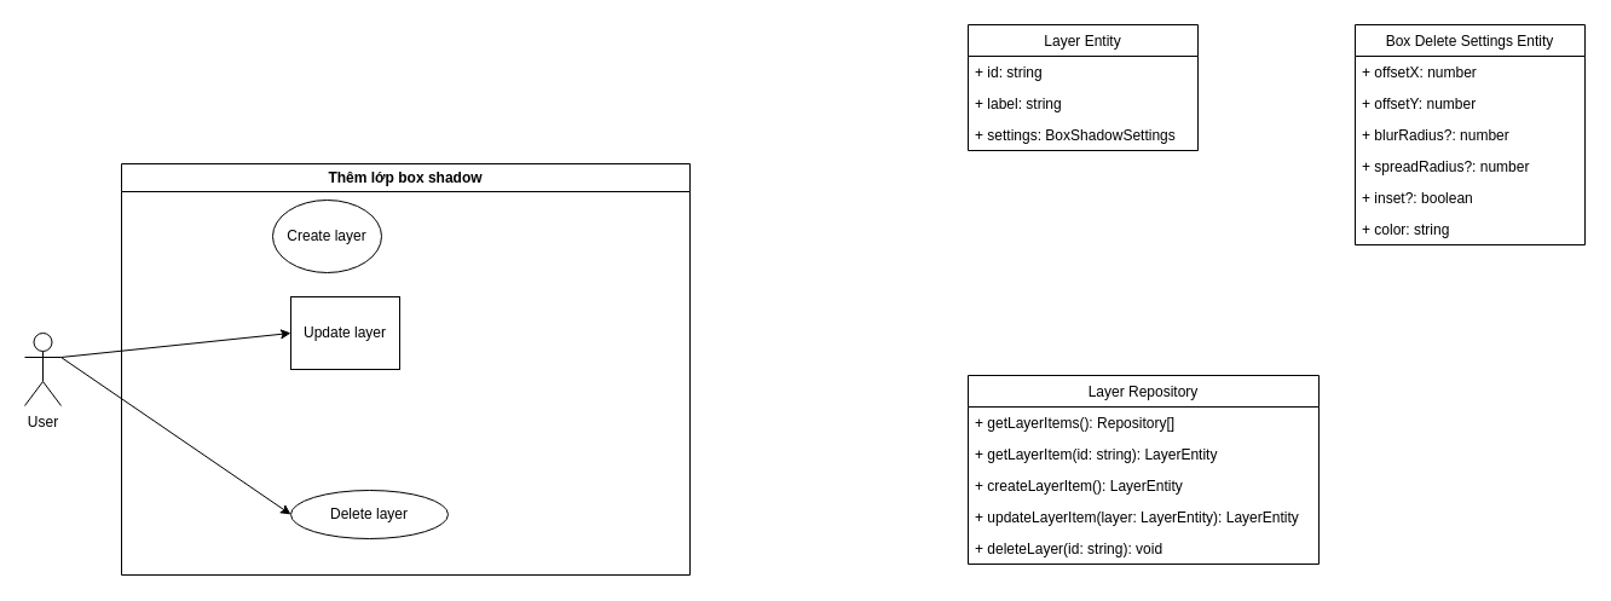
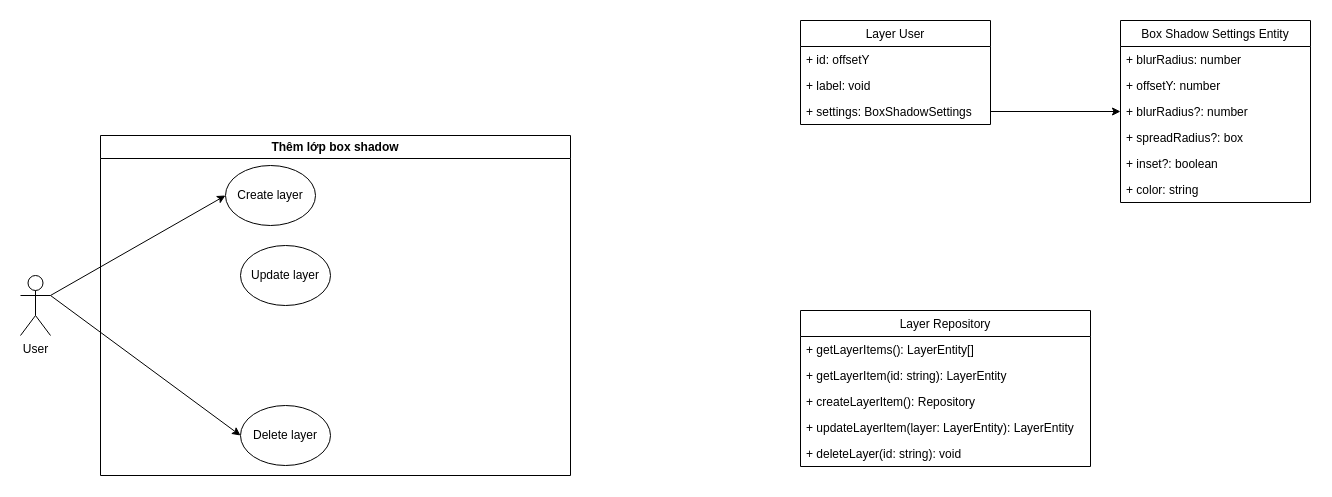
- <mxCell id="10" value="Layer Entity" style="swimlane;fontStyle=0;childLayout=stackLayout;horizontal=1;startSize=26;fillColor=none;horizontalStack=0;resizeParent=1;resizeParentMax=0;resizeLast=0;collapsible=1;marginBottom=0;" parent="1" vertex="1"><mxGeometry x="800" y="20" width="190" height="104" as="geometry" /></mxCell>
+ <mxCell id="10" value="Layer User" style="swimlane;fontStyle=0;childLayout=stackLayout;horizontal=1;startSize=26;fillColor=none;horizontalStack=0;resizeParent=1;resizeParentMax=0;resizeLast=0;collapsible=1;marginBottom=0;" parent="1" vertex="1"><mxGeometry x="800" y="20" width="190" height="104" as="geometry" /></mxCell>
- <mxCell id="14" value="Box Delete Settings Entity" style="swimlane;fontStyle=0;childLayout=stackLayout;horizontal=1;startSize=26;fillColor=none;horizontalStack=0;resizeParent=1;resizeParentMax=0;resizeLast=0;collapsible=1;marginBottom=0;" parent="1" vertex="1"><mxGeometry x="1120" y="20" width="190" height="182" as="geometry" /></mxCell>
+ <mxCell id="14" value="Box Shadow Settings Entity" style="swimlane;fontStyle=0;childLayout=stackLayout;horizontal=1;startSize=26;fillColor=none;horizontalStack=0;resizeParent=1;resizeParentMax=0;resizeLast=0;collapsible=1;marginBottom=0;" parent="1" vertex="1"><mxGeometry x="1120" y="20" width="190" height="182" as="geometry" /></mxCell>
- <mxCell id="11" value="+ id: string&#10;" style="text;strokeColor=none;fillColor=none;align=left;verticalAlign=top;spacingLeft=4;spacingRight=4;overflow=hidden;rotatable=0;points=[[0,0.5],[1,0.5]];portConstraint=eastwest;" parent="10" vertex="1"><mxGeometry y="26" width="190" height="26" as="geometry" /></mxCell>
+ <mxCell id="11" value="+ id: offsetY&#10;" style="text;strokeColor=none;fillColor=none;align=left;verticalAlign=top;spacingLeft=4;spacingRight=4;overflow=hidden;rotatable=0;points=[[0,0.5],[1,0.5]];portConstraint=eastwest;" parent="10" vertex="1"><mxGeometry y="26" width="190" height="26" as="geometry" /></mxCell>
- <mxCell id="15" value="+ offsetX: number&#10;" style="text;strokeColor=none;fillColor=none;align=left;verticalAlign=top;spacingLeft=4;spacingRight=4;overflow=hidden;rotatable=0;points=[[0,0.5],[1,0.5]];portConstraint=eastwest;" parent="14" vertex="1"><mxGeometry y="26" width="190" height="26" as="geometry" /></mxCell>
+ <mxCell id="15" value="+ blurRadius: number&#10;" style="text;strokeColor=none;fillColor=none;align=left;verticalAlign=top;spacingLeft=4;spacingRight=4;overflow=hidden;rotatable=0;points=[[0,0.5],[1,0.5]];portConstraint=eastwest;" parent="14" vertex="1"><mxGeometry y="26" width="190" height="26" as="geometry" /></mxCell>
- <mxCell id="12" value="+ label: string&#10;" style="text;strokeColor=none;fillColor=none;align=left;verticalAlign=top;spacingLeft=4;spacingRight=4;overflow=hidden;rotatable=0;points=[[0,0.5],[1,0.5]];portConstraint=eastwest;" parent="10" vertex="1"><mxGeometry y="52" width="190" height="26" as="geometry" /></mxCell>
+ <mxCell id="12" value="+ label: void&#10;" style="text;strokeColor=none;fillColor=none;align=left;verticalAlign=top;spacingLeft=4;spacingRight=4;overflow=hidden;rotatable=0;points=[[0,0.5],[1,0.5]];portConstraint=eastwest;" parent="10" vertex="1"><mxGeometry y="52" width="190" height="26" as="geometry" /></mxCell>
+ <mxCell id="27" style="edgeStyle=none;html=1;exitX=1;exitY=0.5;exitDx=0;exitDy=0;entryX=0;entryY=0.5;entryDx=0;entryDy=0;" parent="1" source="13" target="17" edge="1"><mxGeometry relative="1" as="geometry" /></mxCell>
- <mxCell id="18" value="+ spreadRadius?: number" style="text;strokeColor=none;fillColor=none;align=left;verticalAlign=top;spacingLeft=4;spacingRight=4;overflow=hidden;rotatable=0;points=[[0,0.5],[1,0.5]];portConstraint=eastwest;" parent="14" vertex="1"><mxGeometry y="104" width="190" height="26" as="geometry" /></mxCell>
+ <mxCell id="18" value="+ spreadRadius?: box" style="text;strokeColor=none;fillColor=none;align=left;verticalAlign=top;spacingLeft=4;spacingRight=4;overflow=hidden;rotatable=0;points=[[0,0.5],[1,0.5]];portConstraint=eastwest;" parent="14" vertex="1"><mxGeometry y="104" width="190" height="26" as="geometry" /></mxCell>
+ <mxCell id="2" style="edgeStyle=none;html=1;exitX=1;exitY=0.333;exitDx=0;exitDy=0;exitPerimeter=0;entryX=0;entryY=0.5;entryDx=0;entryDy=0;" parent="1" source="5" target="7" edge="1"><mxGeometry relative="1" as="geometry" /></mxCell>
- <mxCell id="8" value="Update layer" style="whiteSpace=wrap;html=1;rounded=0;" parent="6" vertex="1"><mxGeometry x="140" y="110" width="90" height="60" as="geometry" /></mxCell>
+ <mxCell id="8" value="Update layer" style="ellipse;whiteSpace=wrap;html=1;" parent="6" vertex="1"><mxGeometry x="140" y="110" width="90" height="60" as="geometry" /></mxCell>
- <mxCell id="3" style="edgeStyle=none;html=1;exitX=1;exitY=0.333;exitDx=0;exitDy=0;exitPerimeter=0;entryX=0;entryY=0.5;entryDx=0;entryDy=0;" parent="1" source="5" target="8" edge="1"><mxGeometry relative="1" as="geometry" /></mxCell>
- <mxCell id="22" value="+ getLayerItems(): Repository[]&#10;" style="text;strokeColor=none;fillColor=none;align=left;verticalAlign=top;spacingLeft=4;spacingRight=4;overflow=hidden;rotatable=0;points=[[0,0.5],[1,0.5]];portConstraint=eastwest;" parent="21" vertex="1"><mxGeometry y="26" width="290" height="26" as="geometry" /></mxCell>
+ <mxCell id="22" value="+ getLayerItems(): LayerEntity[]&#10;" style="text;strokeColor=none;fillColor=none;align=left;verticalAlign=top;spacingLeft=4;spacingRight=4;overflow=hidden;rotatable=0;points=[[0,0.5],[1,0.5]];portConstraint=eastwest;" parent="21" vertex="1"><mxGeometry y="26" width="290" height="26" as="geometry" /></mxCell>
- <mxCell id="24" value="+ createLayerItem(): LayerEntity" style="text;strokeColor=none;fillColor=none;align=left;verticalAlign=top;spacingLeft=4;spacingRight=4;overflow=hidden;rotatable=0;points=[[0,0.5],[1,0.5]];portConstraint=eastwest;" parent="21" vertex="1"><mxGeometry y="78" width="290" height="26" as="geometry" /></mxCell>
+ <mxCell id="24" value="+ createLayerItem(): Repository" style="text;strokeColor=none;fillColor=none;align=left;verticalAlign=top;spacingLeft=4;spacingRight=4;overflow=hidden;rotatable=0;points=[[0,0.5],[1,0.5]];portConstraint=eastwest;" parent="21" vertex="1"><mxGeometry y="78" width="290" height="26" as="geometry" /></mxCell>
- <mxCell id="9" value="Delete layer" style="ellipse;whiteSpace=wrap;html=1;" parent="6" vertex="1"><mxGeometry x="140" y="270" width="130" height="40" as="geometry" /></mxCell>
+ <mxCell id="9" value="Delete layer" style="ellipse;whiteSpace=wrap;html=1;" parent="6" vertex="1"><mxGeometry x="140" y="270" width="90" height="60" as="geometry" /></mxCell>
